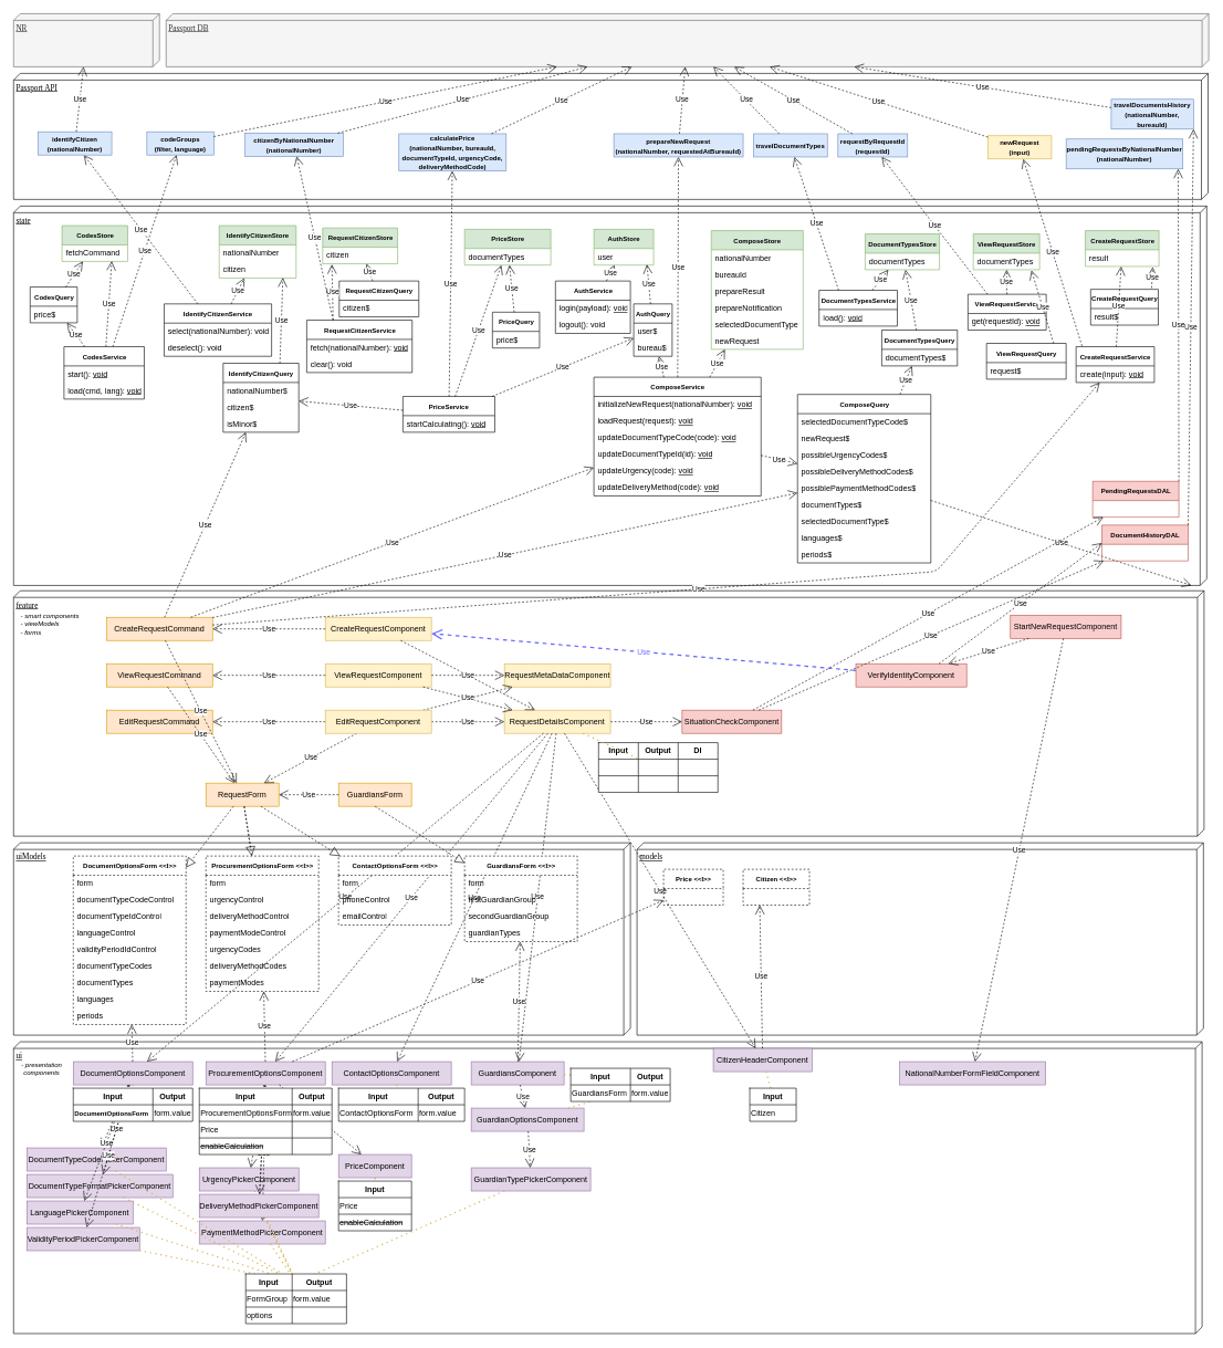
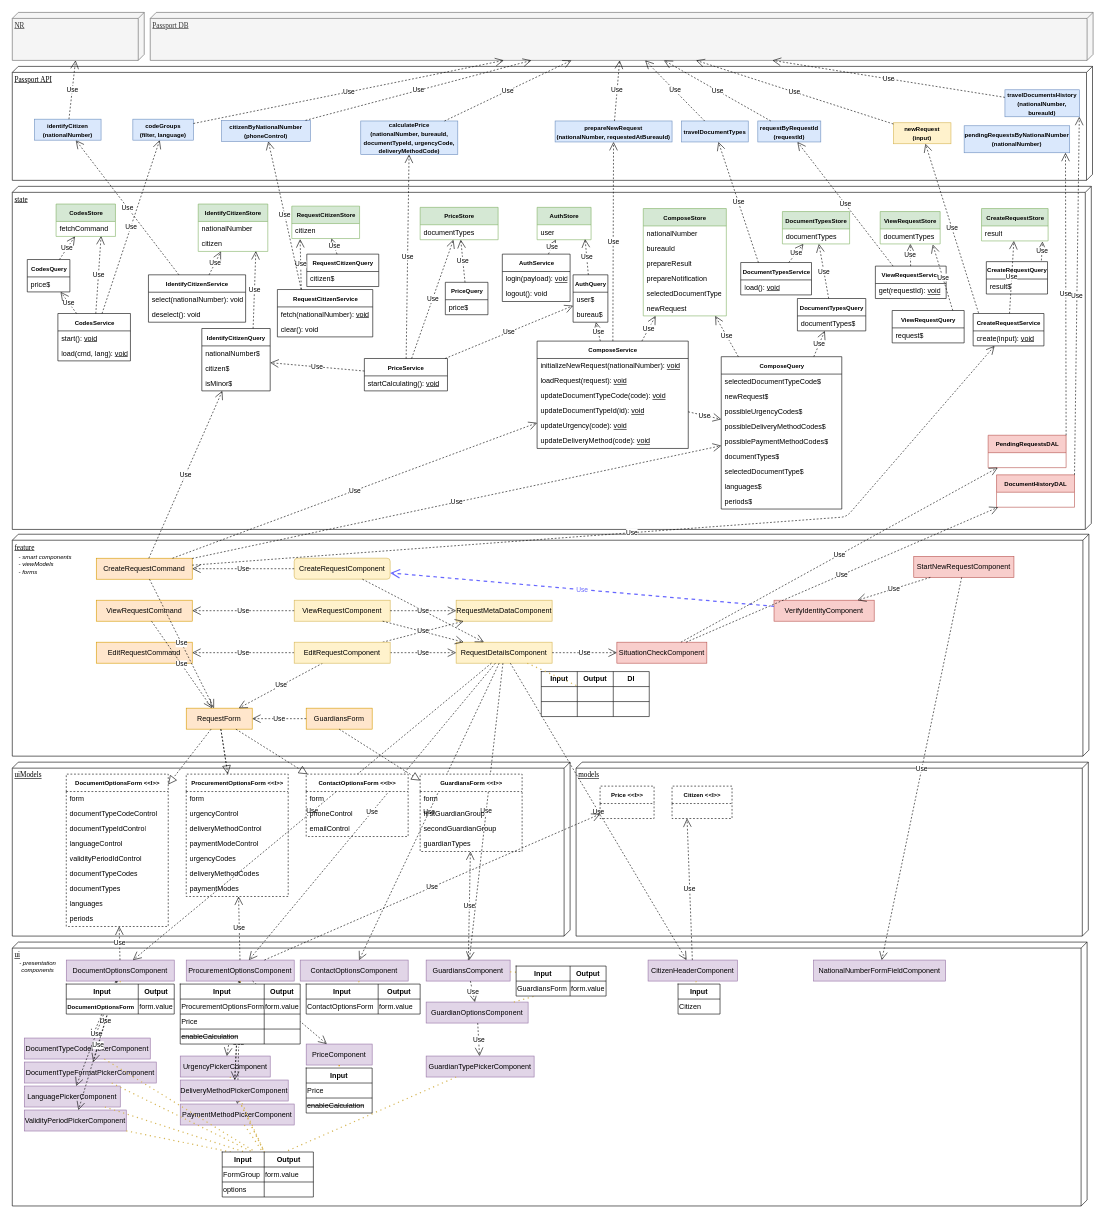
- <mxCell id="123" value="&lt;span style=&quot;font-size: 10px&quot;&gt;&lt;b&gt;citizenByNationalNumber&lt;br&gt;(nationalNumber)&lt;/b&gt;&lt;/span&gt;" style="rounded=0;whiteSpace=wrap;html=1;sketch=0;fillColor=#dae8fc;strokeColor=#6c8ebf;" vertex="1" parent="10"><mxGeometry x="369" y="200" width="148" height="35" as="geometry" /></mxCell>
+ <mxCell id="123" value="&lt;span style=&quot;font-size: 10px&quot;&gt;&lt;b&gt;citizenByNationalNumber&lt;br&gt;(phoneControl)&lt;/b&gt;&lt;/span&gt;" style="rounded=0;whiteSpace=wrap;html=1;sketch=0;fillColor=#dae8fc;strokeColor=#6c8ebf;" vertex="1" parent="10"><mxGeometry x="369" y="200" width="148" height="35" as="geometry" /></mxCell>
- <mxCell id="163" value="Use" style="endArrow=open;endSize=12;dashed=1;html=1;" edge="1" parent="10" source="145" target="4"><mxGeometry width="160" relative="1" as="geometry"><mxPoint x="942.091" y="470" as="sourcePoint" /><mxPoint x="913.909" y="439" as="targetPoint" /></mxGeometry></mxCell>
+ <mxCell id="163" value="Use" style="endArrow=open;endSize=12;dashed=1;html=1;" edge="1" parent="10" source="145" target="138"><mxGeometry width="160" relative="1" as="geometry"><mxPoint x="942.091" y="470" as="sourcePoint" /><mxPoint x="913.909" y="439" as="targetPoint" /></mxGeometry></mxCell>
- <mxCell id="247" value="Use" style="endArrow=open;endSize=12;dashed=1;html=1;entryX=0;entryY=0.5;entryDx=0;entryDy=0;exitX=0.75;exitY=0;exitDx=0;exitDy=0;" edge="1" parent="10" source="242" target="246"><mxGeometry width="160" relative="1" as="geometry"><mxPoint x="1288.933" y="978" as="sourcePoint" /><mxPoint x="1350.067" y="1010" as="targetPoint" /></mxGeometry></mxCell>
- <mxCell id="44" value="CreateRequestComponent" style="rounded=0;whiteSpace=wrap;html=1;sketch=0;fillColor=#fff2cc;strokeColor=#d6b656;" vertex="1" parent="10"><mxGeometry x="490" y="930" width="160" height="35" as="geometry" /></mxCell>
+ <mxCell id="44" value="CreateRequestComponent" style="whiteSpace=wrap;html=1;sketch=0;fillColor=#fff2cc;strokeColor=#d6b656;rounded=1;" vertex="1" parent="10"><mxGeometry x="490" y="930" width="160" height="35" as="geometry" /></mxCell>
- <mxCell id="18" value="CitizenHeaderComponent" style="rounded=0;whiteSpace=wrap;html=1;sketch=0;fillColor=#e1d5e7;strokeColor=#9673a6;" vertex="1" parent="10"><mxGeometry x="1075" y="1580" width="149" height="35" as="geometry" /></mxCell>
+ <mxCell id="18" value="CitizenHeaderComponent" style="rounded=0;whiteSpace=wrap;html=1;sketch=0;fillColor=#e1d5e7;strokeColor=#9673a6;" vertex="1" parent="10"><mxGeometry x="1080" y="1600" width="149" height="35" as="geometry" /></mxCell>
